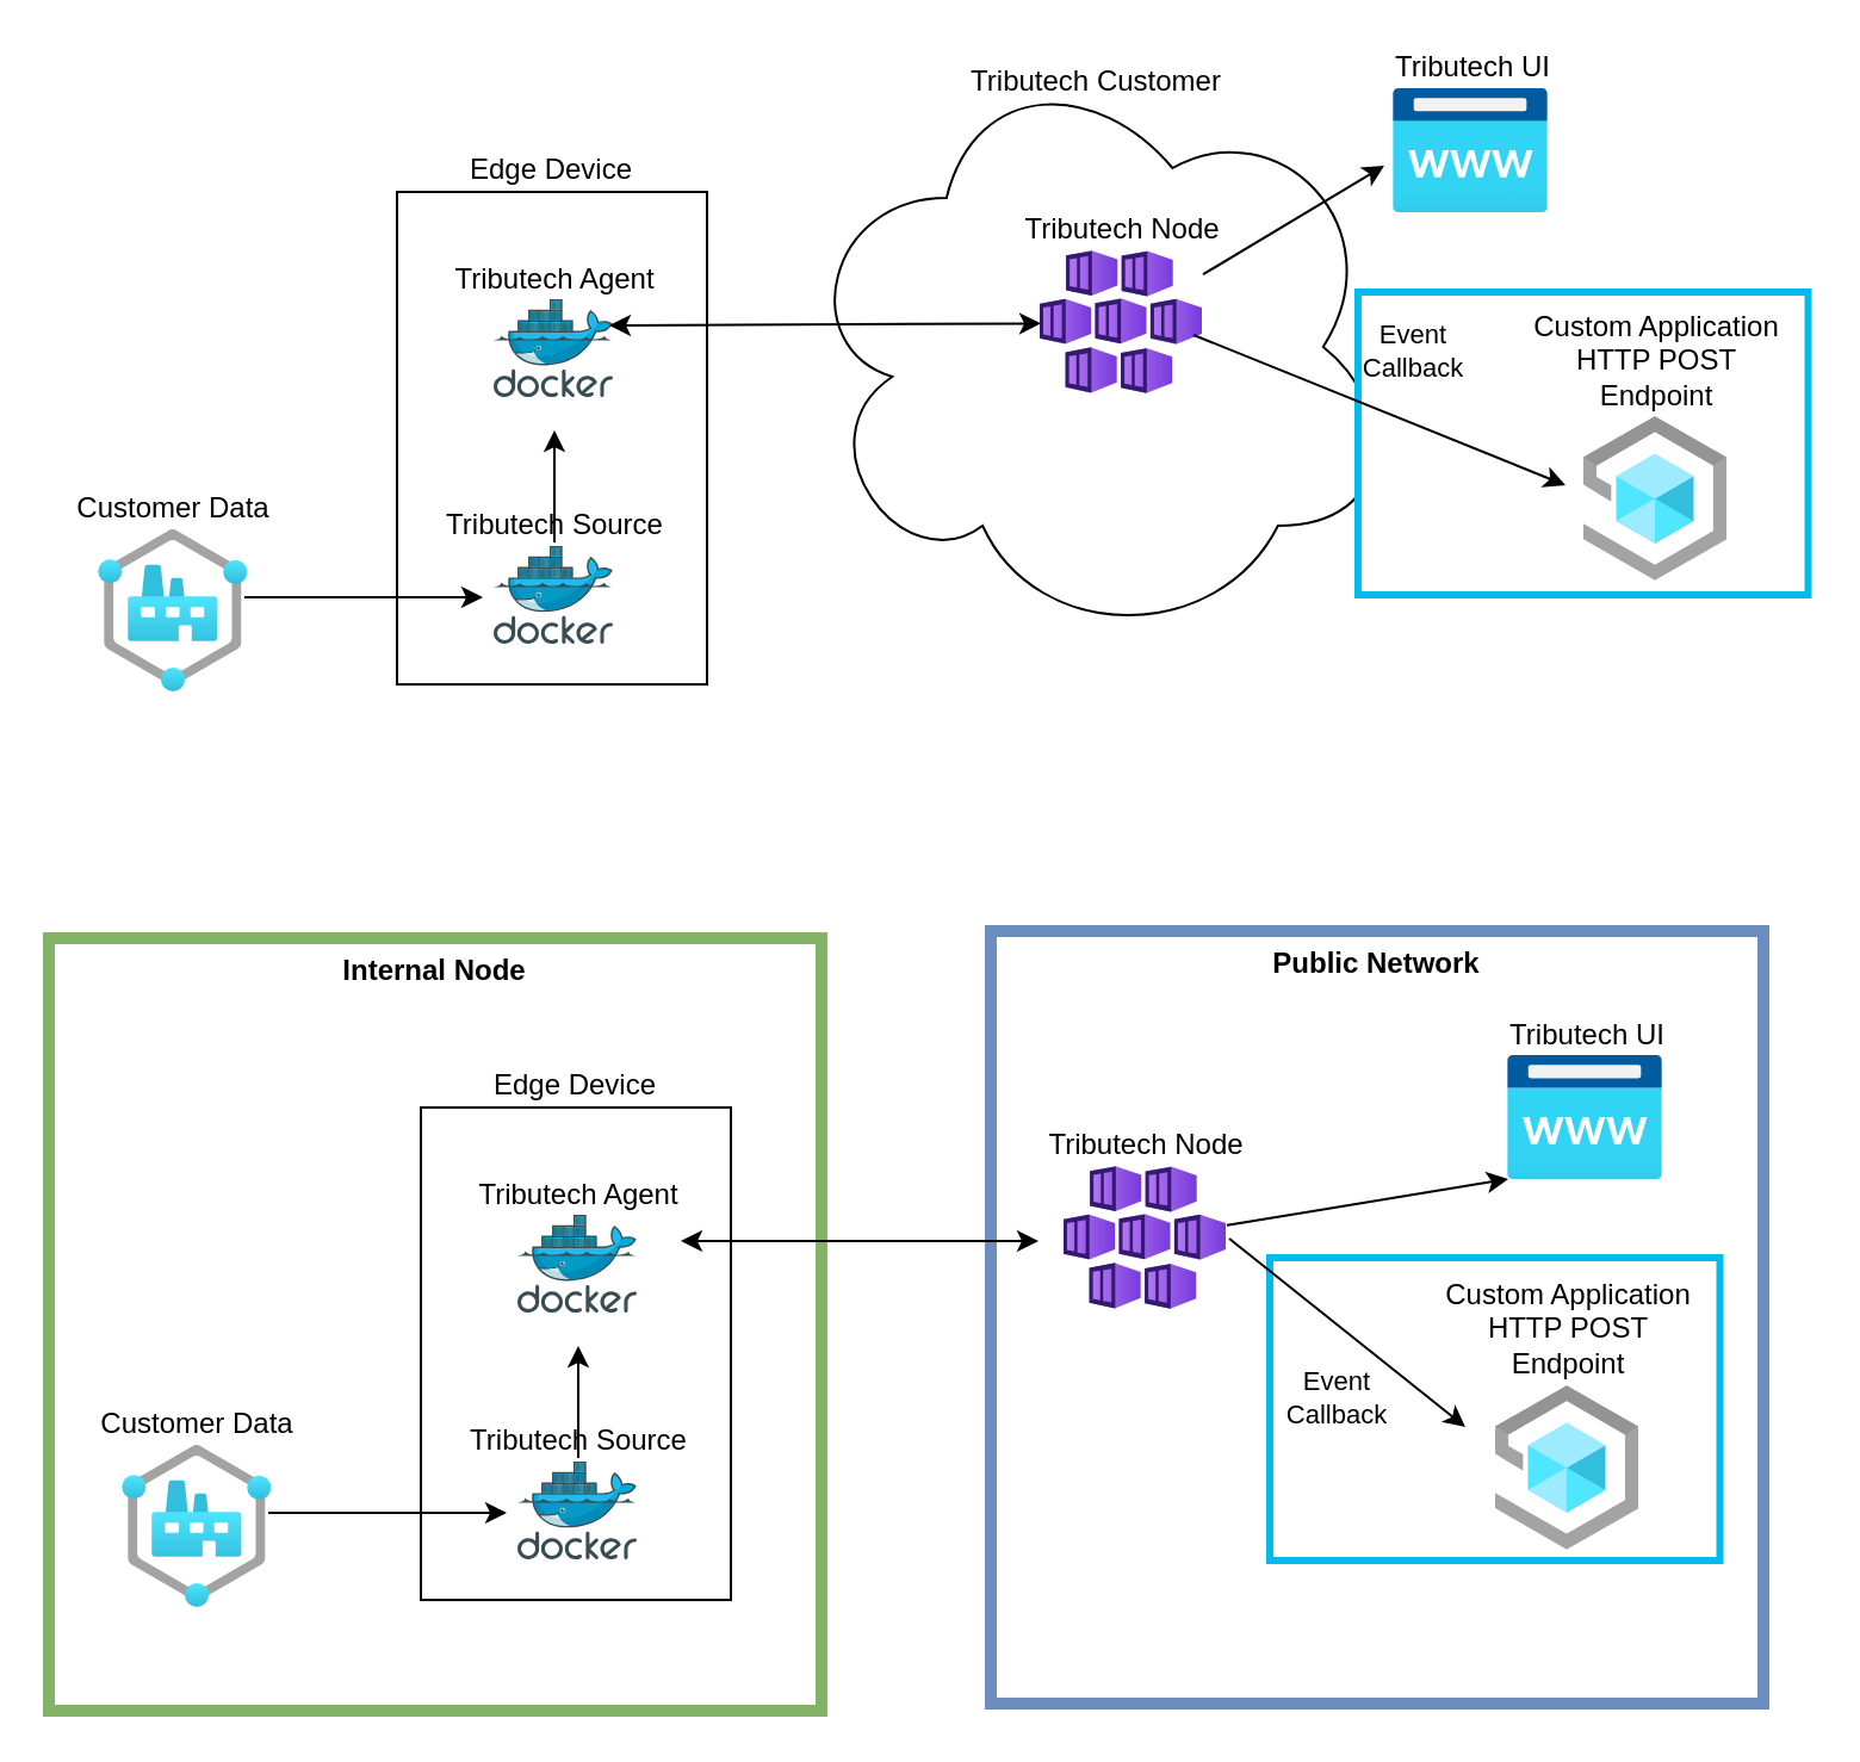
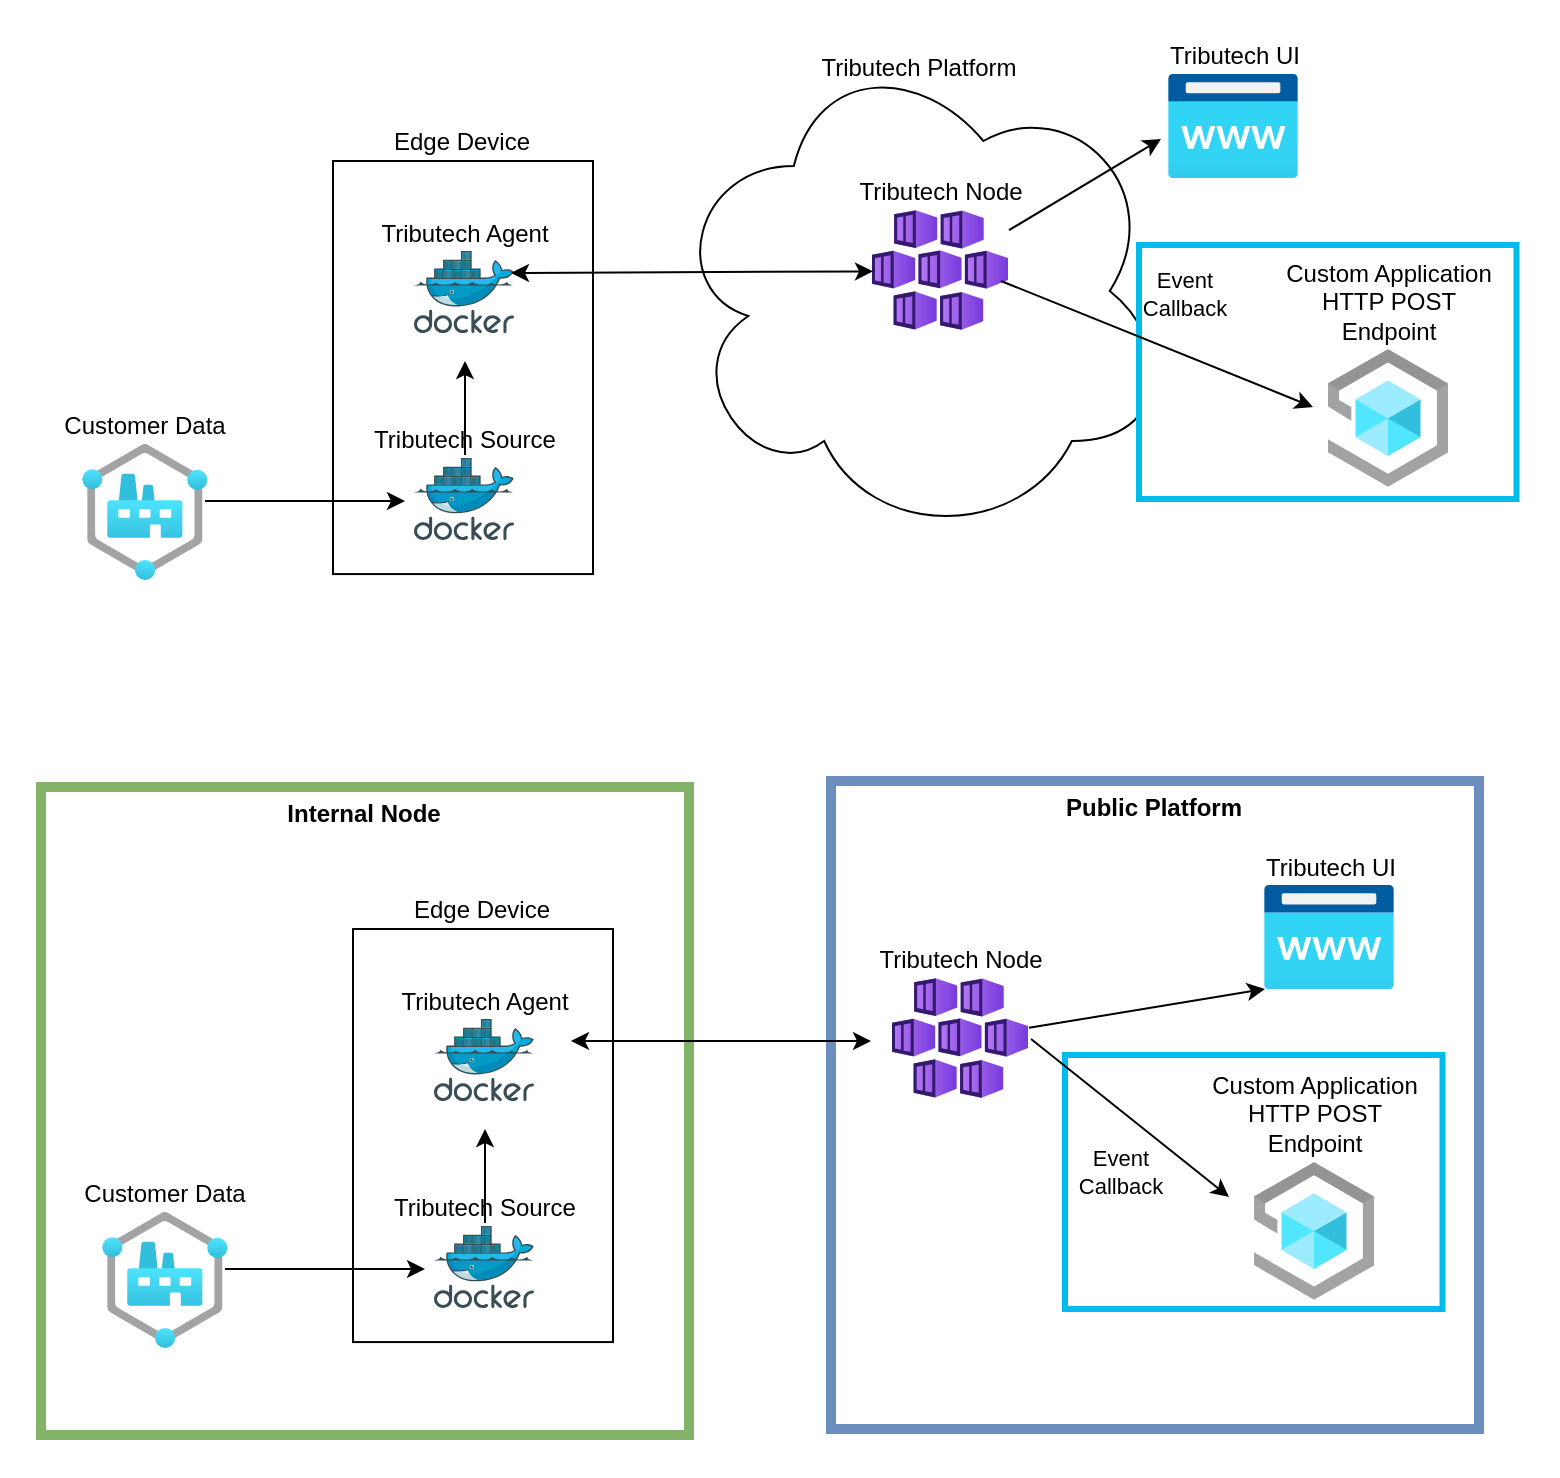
- <mxCell id="4" value="Tributech Customer" style="ellipse;shape=cloud;whiteSpace=wrap;html=1;verticalAlign=top;" parent="1" vertex="1"><mxGeometry x="333.2" y="20" width="252.8" height="250" as="geometry" /></mxCell>
+ <mxCell id="4" value="Tributech Platform" style="ellipse;shape=cloud;whiteSpace=wrap;html=1;verticalAlign=top;" parent="1" vertex="1"><mxGeometry x="333.2" y="20" width="252.8" height="250" as="geometry" /></mxCell>
- <mxCell id="2" value="&lt;b&gt;Public Network&lt;/b&gt;" style="whiteSpace=wrap;html=1;aspect=fixed;verticalAlign=top;fillColor=none;glass=0;fillStyle=zigzag-line;strokeColor=#6c8ebf;strokeWidth=5;" vertex="1" parent="1"><mxGeometry x="415" y="390" width="324" height="324" as="geometry" /></mxCell>
+ <mxCell id="2" value="&lt;b&gt;Public Platform&lt;/b&gt;" style="whiteSpace=wrap;html=1;aspect=fixed;verticalAlign=top;fillColor=none;glass=0;fillStyle=zigzag-line;strokeColor=#6c8ebf;strokeWidth=5;" vertex="1" parent="1"><mxGeometry x="415" y="390" width="324" height="324" as="geometry" /></mxCell>
